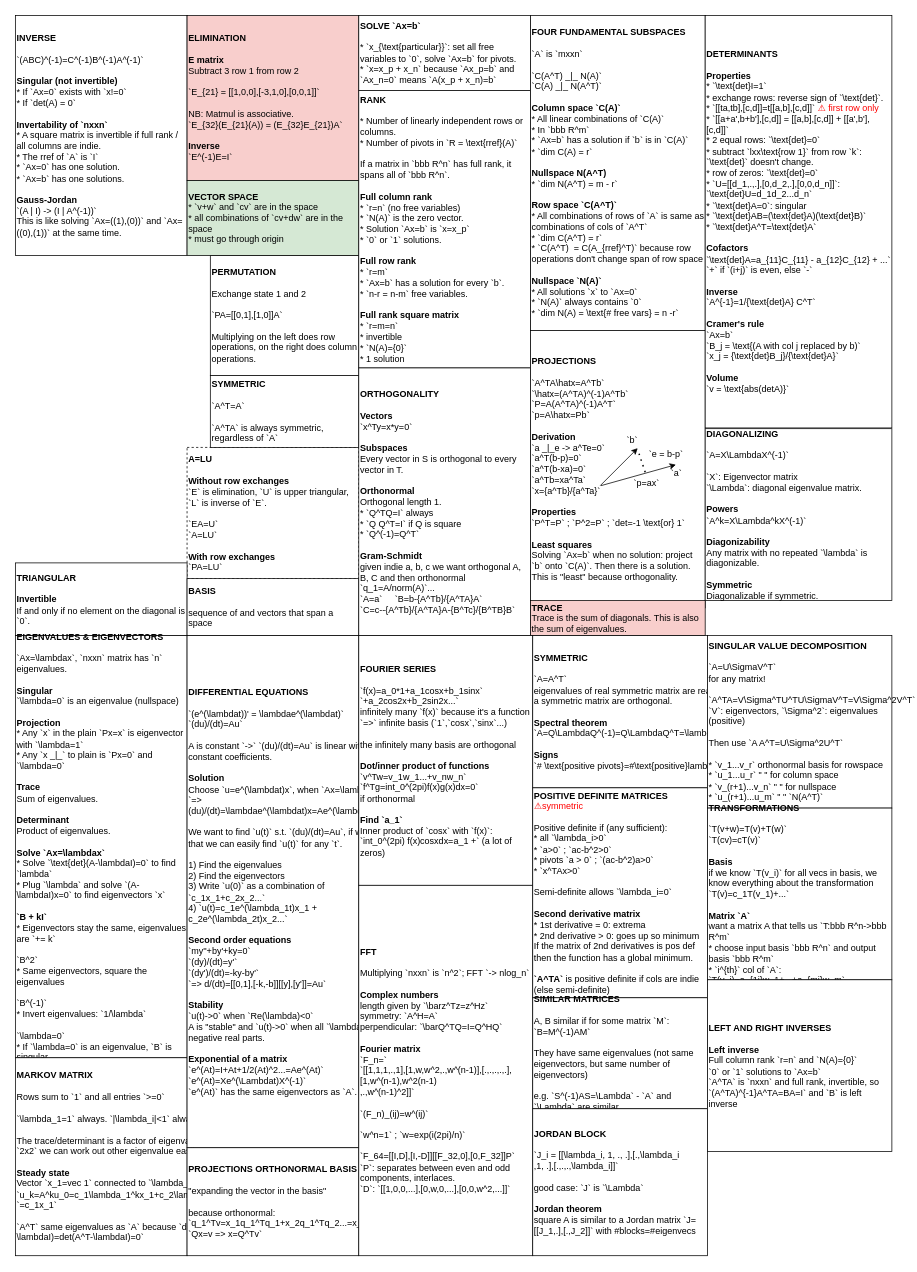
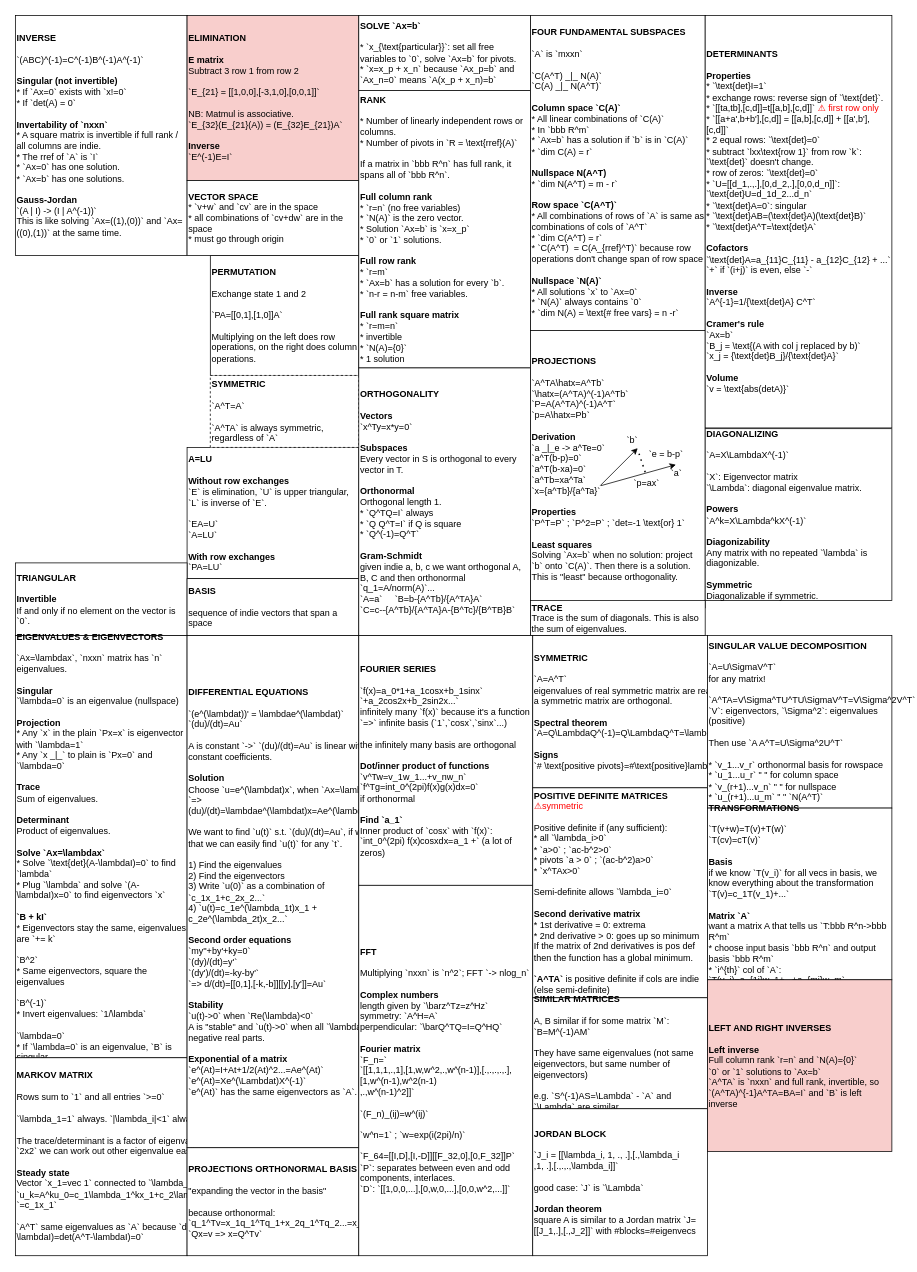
- <mxCell id="8" value="&lt;b&gt;VECTOR SPACE&lt;/b&gt;&lt;br&gt;* `v+w` and `cv` are in the space&lt;br&gt;* all combinations of `cv+dw` are in the space&lt;br&gt;* must go through origin" style="rounded=0;whiteSpace=wrap;html=1;align=left;fillColor=#d5e8d4;" parent="1" vertex="1"><mxGeometry x="249" y="240" width="229" height="100" as="geometry" /></mxCell>
+ <mxCell id="8" value="&lt;b&gt;VECTOR SPACE&lt;/b&gt;&lt;br&gt;* `v+w` and `cv` are in the space&lt;br&gt;* all combinations of `cv+dw` are in the space&lt;br&gt;* must go through origin" style="rounded=0;whiteSpace=wrap;html=1;align=left;" parent="1" vertex="1"><mxGeometry x="249" y="240" width="229" height="100" as="geometry" /></mxCell>
- <mxCell id="7" value="&lt;b&gt;SYMMETRIC&lt;/b&gt;&lt;br&gt;&lt;br&gt;`A^T=A`&lt;br&gt;&lt;br&gt;`A^TA` is always symmetric, regardless of `A`" style="rounded=0;whiteSpace=wrap;html=1;align=left;" parent="1" vertex="1"><mxGeometry x="280" y="500" width="198" height="96" as="geometry" /></mxCell>
+ <mxCell id="7" value="&lt;b&gt;SYMMETRIC&lt;/b&gt;&lt;br&gt;&lt;br&gt;`A^T=A`&lt;br&gt;&lt;br&gt;`A^TA` is always symmetric, regardless of `A`" style="rounded=0;whiteSpace=wrap;html=1;align=left;dashed=1;" parent="1" vertex="1"><mxGeometry x="280" y="500" width="198" height="96" as="geometry" /></mxCell>
- <mxCell id="5" value="&lt;b&gt;A=LU&lt;/b&gt;&lt;br&gt;&lt;br&gt;&lt;b&gt;Without row exchanges&lt;/b&gt;&lt;br&gt;`E` is elimination, `U` is upper triangular, `L` is inverse of `E`.&lt;br&gt;&lt;br&gt;`EA=U`&lt;br&gt;`A=LU`&lt;br&gt;&lt;br&gt;&lt;b&gt;With row exchanges&lt;br&gt;&lt;/b&gt;`PA=LU`" style="rounded=0;whiteSpace=wrap;html=1;align=left;dashed=1;" parent="1" vertex="1"><mxGeometry x="249" y="596" width="229" height="175" as="geometry" /></mxCell>
+ <mxCell id="5" value="&lt;b&gt;A=LU&lt;/b&gt;&lt;br&gt;&lt;br&gt;&lt;b&gt;Without row exchanges&lt;/b&gt;&lt;br&gt;`E` is elimination, `U` is upper triangular, `L` is inverse of `E`.&lt;br&gt;&lt;br&gt;`EA=U`&lt;br&gt;`A=LU`&lt;br&gt;&lt;br&gt;&lt;b&gt;With row exchanges&lt;br&gt;&lt;/b&gt;`PA=LU`" style="rounded=0;whiteSpace=wrap;html=1;align=left;" parent="1" vertex="1"><mxGeometry x="249" y="596" width="229" height="175" as="geometry" /></mxCell>
- <mxCell id="6" value="&lt;b&gt;TRIANGULAR&lt;br&gt;&lt;/b&gt;&lt;br&gt;&lt;b&gt;Invertible&lt;/b&gt;&lt;br&gt;If and only if no element on the diagonal is `0`." style="rounded=0;whiteSpace=wrap;html=1;align=left;" parent="1" vertex="1"><mxGeometry y="750" width="229" height="97" as="geometry" x="20" /></mxCell>
+ <mxCell id="6" value="&lt;b&gt;TRIANGULAR&lt;br&gt;&lt;/b&gt;&lt;br&gt;&lt;b&gt;Invertible&lt;/b&gt;&lt;br&gt;If and only if no element on the vector is `0`." style="rounded=0;whiteSpace=wrap;html=1;align=left;" parent="1" vertex="1"><mxGeometry y="750" width="229" height="97" as="geometry" x="20" /></mxCell>
- <mxCell id="12" value="&lt;b&gt;BASIS&lt;/b&gt;&lt;br&gt;&lt;br&gt;sequence of and vectors that span a space" style="rounded=0;whiteSpace=wrap;html=1;align=left;" parent="1" vertex="1"><mxGeometry x="249" y="771" width="229" height="76" as="geometry" /></mxCell>
+ <mxCell id="12" value="&lt;b&gt;BASIS&lt;/b&gt;&lt;br&gt;&lt;br&gt;sequence of indie vectors that span a space" style="rounded=0;whiteSpace=wrap;html=1;align=left;" parent="1" vertex="1"><mxGeometry x="249" y="771" width="229" height="76" as="geometry" /></mxCell>
- <mxCell id="24" value="&lt;b&gt;TRACE&lt;/b&gt;&lt;br&gt;Trace is the sum of diagonals. This is also the sum of eigenvalues." style="rounded=0;whiteSpace=wrap;html=1;align=left;fillColor=#f8cecc;" parent="1" vertex="1"><mxGeometry x="707" y="800" width="233" height="47" as="geometry" /></mxCell>
+ <mxCell id="24" value="&lt;b&gt;TRACE&lt;/b&gt;&lt;br&gt;Trace is the sum of diagonals. This is also the sum of eigenvalues." style="rounded=0;whiteSpace=wrap;html=1;align=left;" parent="1" vertex="1"><mxGeometry x="707" y="800" width="233" height="47" as="geometry" /></mxCell>
- <mxCell id="37" value="&lt;b&gt;LEFT AND RIGHT INVERSES&lt;/b&gt;&lt;br&gt;&lt;br&gt;&lt;b&gt;Left inverse&lt;/b&gt;&lt;br&gt;Full column rank `r=n` and `N(A)={0}`&lt;br&gt;`0` or `1` solutions to `Ax=b`&lt;br&gt;`A^TA` is `nxxn` and full rank, invertible, so&lt;br&gt;`(A^TA)^{-1}A^TA=BA=I` and `B` is left inverse&amp;nbsp;" style="rounded=0;whiteSpace=wrap;html=1;align=left;" parent="1" vertex="1"><mxGeometry x="943" y="1306" width="246" height="229" as="geometry" /></mxCell>
+ <mxCell id="37" value="&lt;b&gt;LEFT AND RIGHT INVERSES&lt;/b&gt;&lt;br&gt;&lt;br&gt;&lt;b&gt;Left inverse&lt;/b&gt;&lt;br&gt;Full column rank `r=n` and `N(A)={0}`&lt;br&gt;`0` or `1` solutions to `Ax=b`&lt;br&gt;`A^TA` is `nxxn` and full rank, invertible, so&lt;br&gt;`(A^TA)^{-1}A^TA=BA=I` and `B` is left inverse&amp;nbsp;" style="rounded=0;whiteSpace=wrap;html=1;align=left;fillColor=#f8cecc;" parent="1" vertex="1"><mxGeometry x="943" y="1306" width="246" height="229" as="geometry" /></mxCell>
